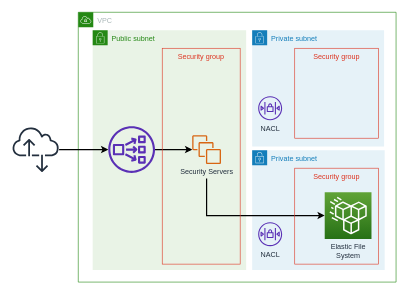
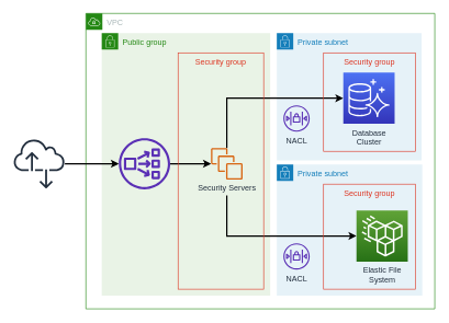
- <mxCell id="5" value="Public subnet" style="points=[[0,0],[0.25,0],[0.5,0],[0.75,0],[1,0],[1,0.25],[1,0.5],[1,0.75],[1,1],[0.75,1],[0.5,1],[0.25,1],[0,1],[0,0.75],[0,0.5],[0,0.25]];outlineConnect=0;gradientColor=none;html=1;whiteSpace=wrap;fontSize=12;fontStyle=0;shape=mxgraph.aws4.group;grIcon=mxgraph.aws4.group_security_group;grStroke=0;strokeColor=#248814;fillColor=#E9F3E6;verticalAlign=top;align=left;spacingLeft=30;fontColor=#248814;dashed=0;" vertex="1" parent="1"><mxGeometry x="154" y="50" width="256" height="400" as="geometry" /></mxCell>
+ <mxCell id="5" value="Public group" style="points=[[0,0],[0.25,0],[0.5,0],[0.75,0],[1,0],[1,0.25],[1,0.5],[1,0.75],[1,1],[0.75,1],[0.5,1],[0.25,1],[0,1],[0,0.75],[0,0.5],[0,0.25]];outlineConnect=0;gradientColor=none;html=1;whiteSpace=wrap;fontSize=12;fontStyle=0;shape=mxgraph.aws4.group;grIcon=mxgraph.aws4.group_security_group;grStroke=0;strokeColor=#248814;fillColor=#E9F3E6;verticalAlign=top;align=left;spacingLeft=30;fontColor=#248814;dashed=0;" vertex="1" parent="1"><mxGeometry x="154" y="50" width="256" height="400" as="geometry" /></mxCell>
+ <mxCell id="8" style="edgeStyle=orthogonalEdgeStyle;rounded=0;orthogonalLoop=1;jettySize=auto;html=1;strokeWidth=2;" edge="1" parent="1" source="14" target="12"><mxGeometry relative="1" as="geometry"><mxPoint x="344" y="225" as="sourcePoint" /><Array as="points"><mxPoint x="344" y="149" /></Array></mxGeometry></mxCell>
+ <mxCell id="12" value="Database&lt;br&gt;Cluster" style="points=[[0,0,0],[0.25,0,0],[0.5,0,0],[0.75,0,0],[1,0,0],[0,1,0],[0.25,1,0],[0.5,1,0],[0.75,1,0],[1,1,0],[0,0.25,0],[0,0.5,0],[0,0.75,0],[1,0.25,0],[1,0.5,0],[1,0.75,0]];outlineConnect=0;fontColor=#232F3E;gradientColor=#4D72F3;gradientDirection=north;fillColor=#3334B9;strokeColor=#ffffff;dashed=0;verticalLabelPosition=bottom;verticalAlign=top;align=center;html=1;fontSize=12;fontStyle=0;aspect=fixed;shape=mxgraph.aws4.resourceIcon;resIcon=mxgraph.aws4.aurora;" vertex="1" parent="1"><mxGeometry x="521" y="110" width="78" height="78" as="geometry" /></mxCell>
